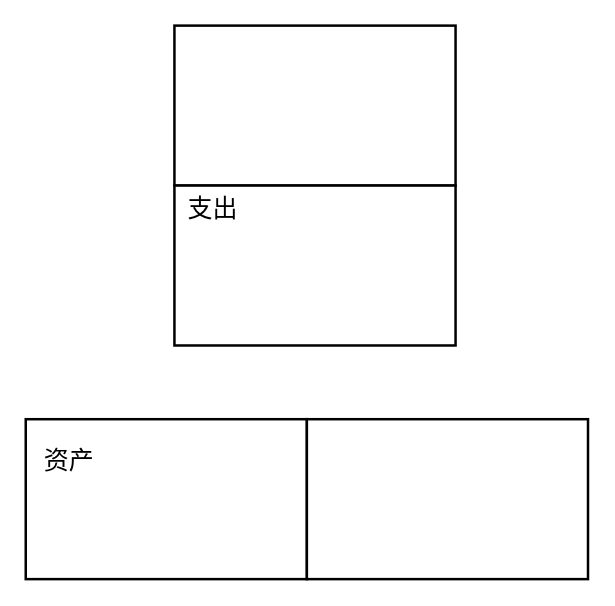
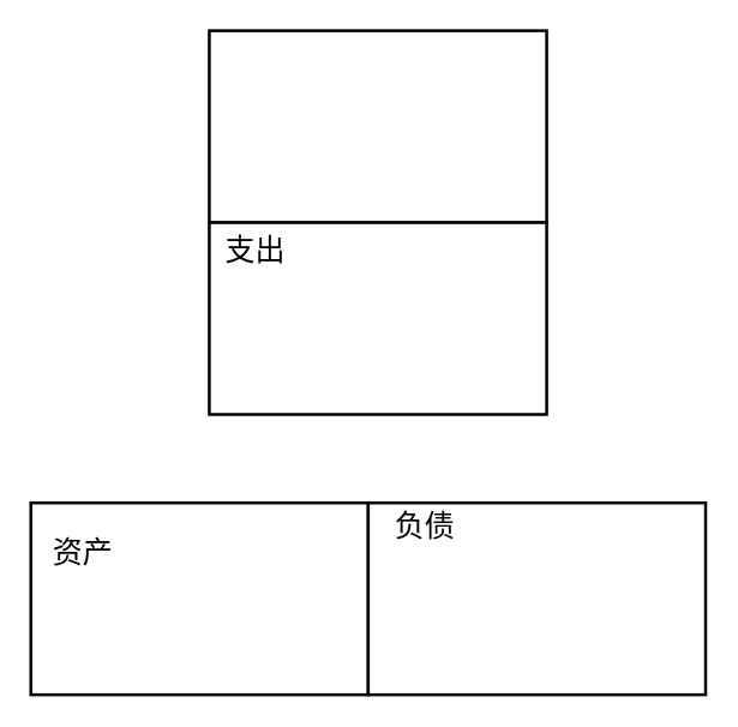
+ <mxCell id="8" value="负债" style="text;html=1;strokeColor=none;fillColor=none;align=center;verticalAlign=middle;whiteSpace=wrap;rounded=0;fontSize=20;" vertex="1" parent="1"><mxGeometry x="252" y="340" width="62" height="20" as="geometry" /></mxCell>
